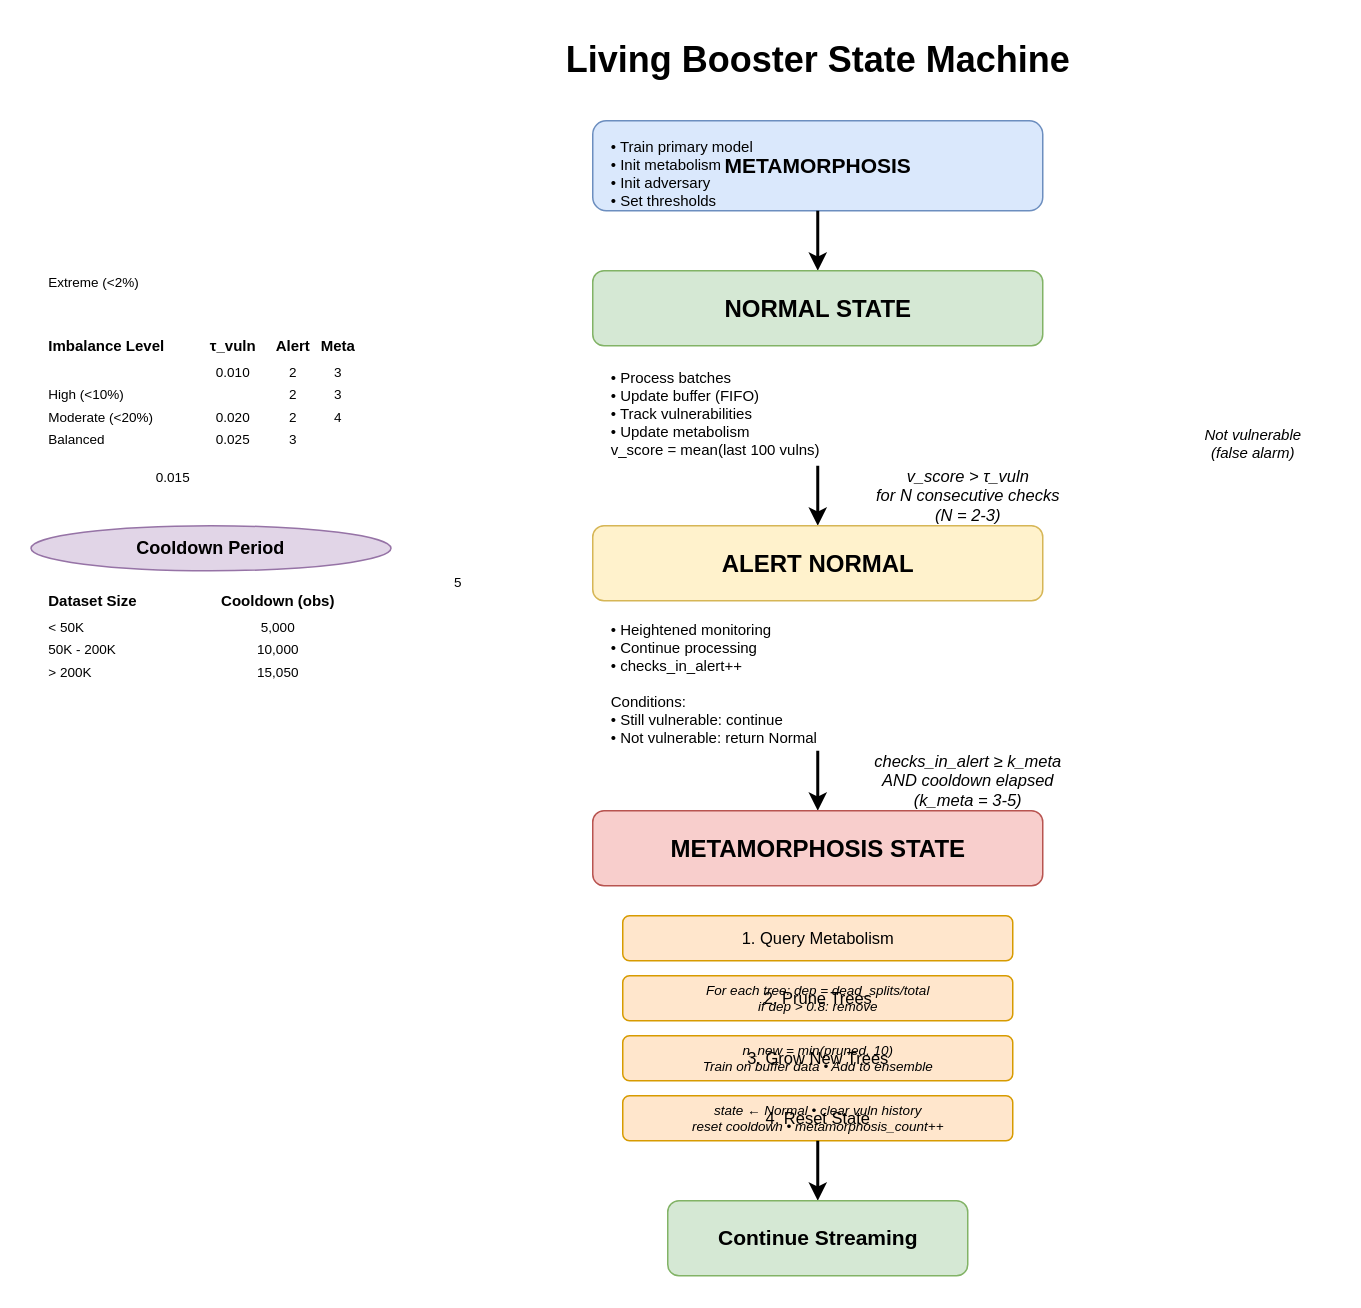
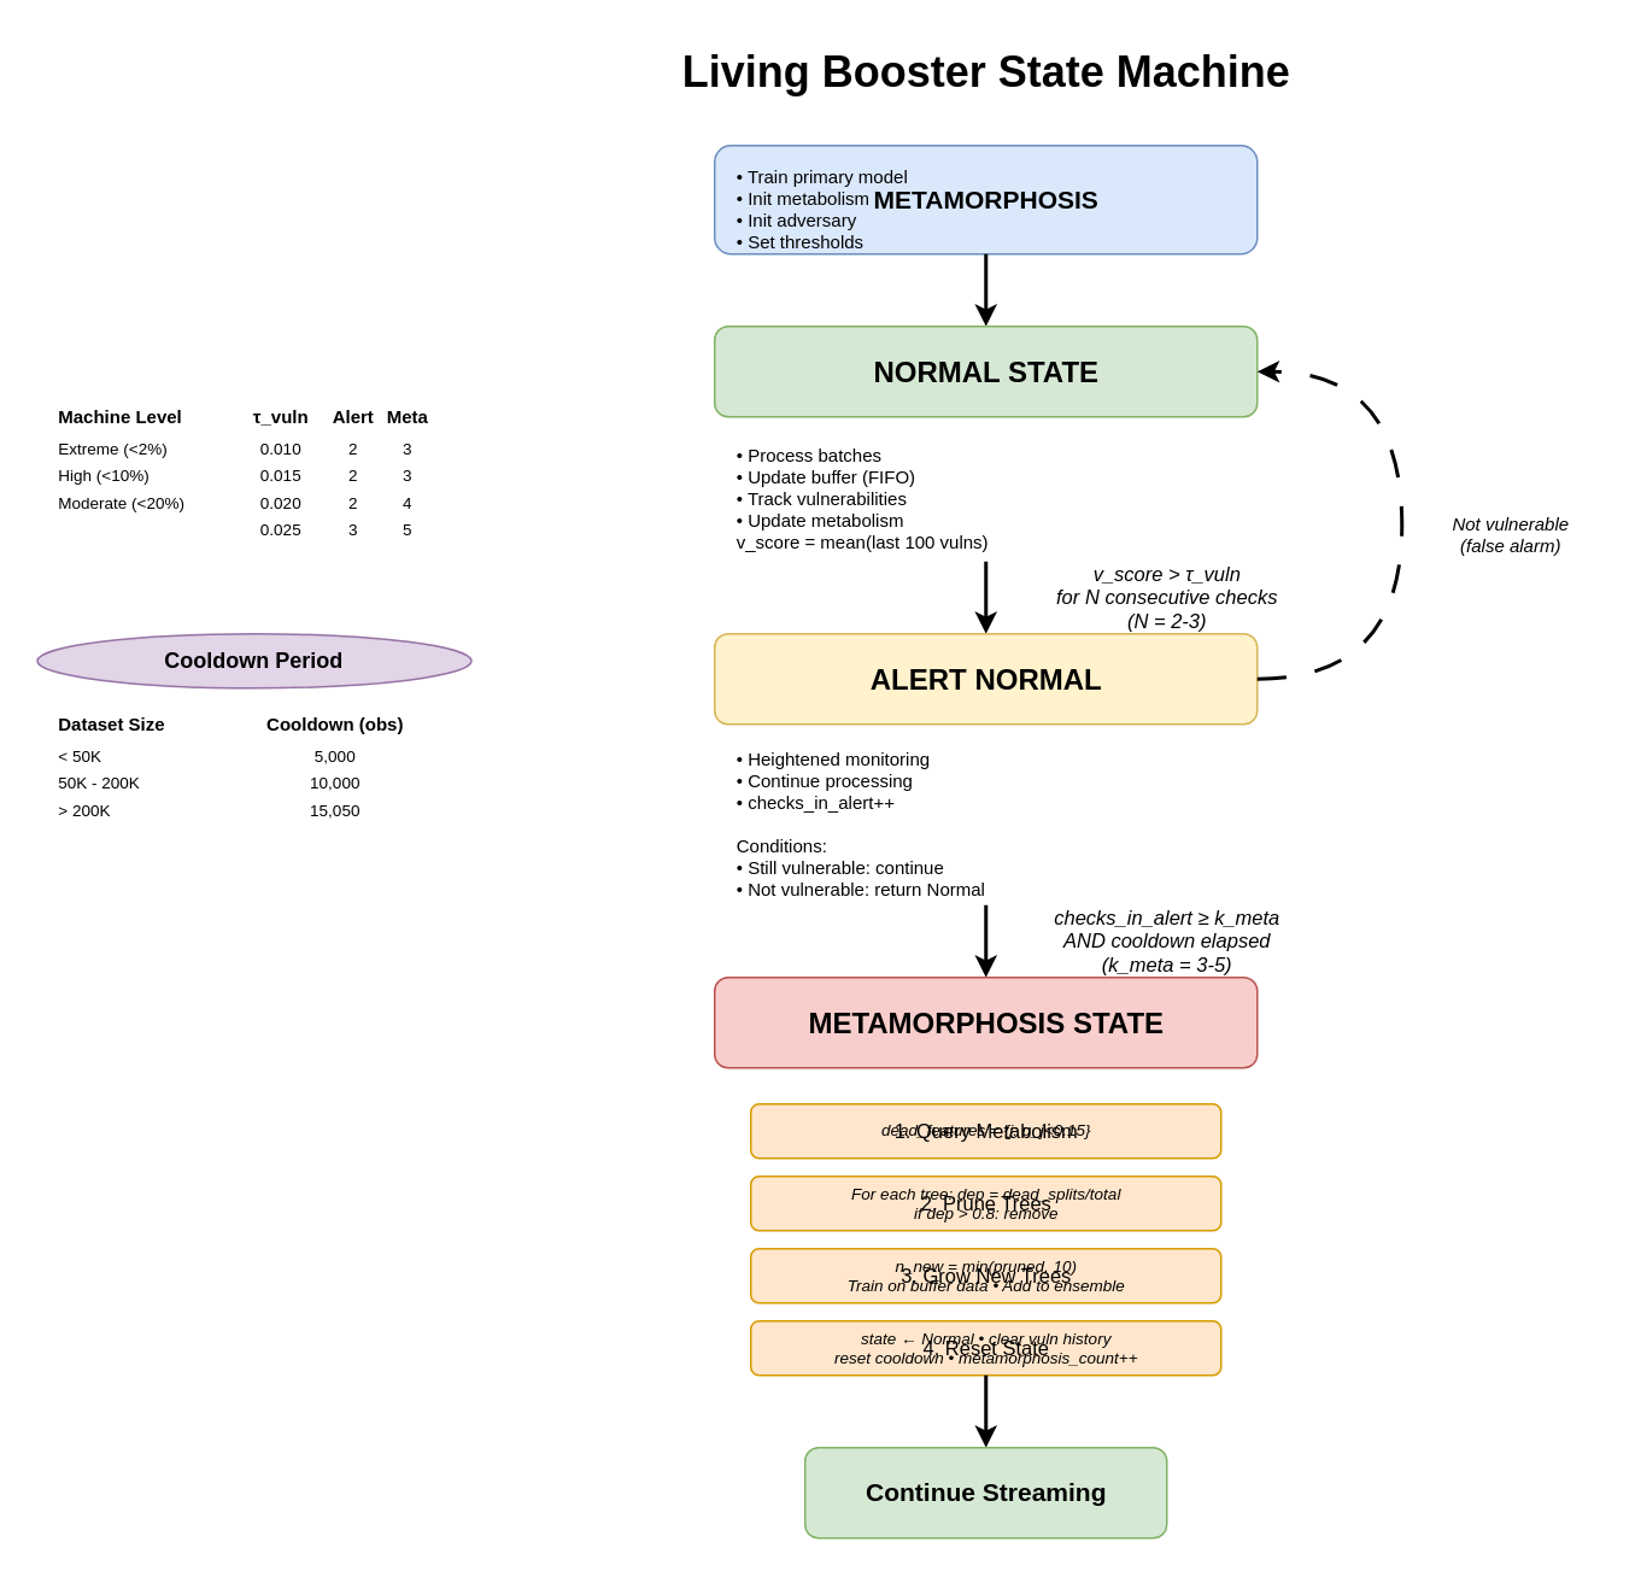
- <mxCell id="31" value="Extreme (&lt;2%)" style="text;html=1;strokeColor=none;fillColor=none;align=left;verticalAlign=middle;whiteSpace=wrap;rounded=0;fontSize=9;" vertex="1" parent="1"><mxGeometry x="30" y="180" width="100" height="15" as="geometry" /></mxCell>
+ <mxCell id="31" value="Extreme (&lt;2%)" style="text;html=1;strokeColor=none;fillColor=none;align=left;verticalAlign=middle;whiteSpace=wrap;rounded=0;fontSize=9;" vertex="1" parent="1"><mxGeometry x="30" y="240" width="100" height="15" as="geometry" /></mxCell>
- <mxCell id="27" value="Imbalance Level" style="text;html=1;strokeColor=none;fillColor=none;align=left;verticalAlign=middle;whiteSpace=wrap;rounded=0;fontSize=10;fontStyle=1" vertex="1" parent="1"><mxGeometry x="30" y="220" width="100" height="20" as="geometry" /></mxCell>
+ <mxCell id="27" value="Machine Level" style="text;html=1;strokeColor=none;fillColor=none;align=left;verticalAlign=middle;whiteSpace=wrap;rounded=0;fontSize=10;fontStyle=1" vertex="1" parent="1"><mxGeometry x="30" y="220" width="100" height="20" as="geometry" /></mxCell>
- <mxCell id="43" value="Balanced" style="text;html=1;strokeColor=none;fillColor=none;align=left;verticalAlign=middle;whiteSpace=wrap;rounded=0;fontSize=9;" vertex="1" parent="1"><mxGeometry x="30" y="285" width="100" height="15" as="geometry" /></mxCell>
- <mxCell id="36" value="0.015" style="text;html=1;strokeColor=none;fillColor=none;align=center;verticalAlign=middle;whiteSpace=wrap;rounded=0;fontSize=9;" vertex="1" parent="1"><mxGeometry x="90" y="310" width="50" height="15" as="geometry" /></mxCell>
+ <mxCell id="36" value="0.015" style="text;html=1;strokeColor=none;fillColor=none;align=center;verticalAlign=middle;whiteSpace=wrap;rounded=0;fontSize=9;" vertex="1" parent="1"><mxGeometry x="130" y="255" width="50" height="15" as="geometry" /></mxCell>
+ <mxCell id="25" value="" style="endArrow=classic;html=1;fontSize=12;strokeWidth=2;exitX=1;exitY=0.5;exitDx=0;exitDy=0;entryX=1;entryY=0.5;entryDx=0;entryDy=0;curved=1;dashed=1;dashPattern=8 8;" edge="1" parent="1" source="10" target="6"><mxGeometry width="50" height="50" relative="1" as="geometry"><mxPoint x="744.5" y="500" as="sourcePoint" /><mxPoint x="794.5" y="450" as="targetPoint" /><Array as="points"><mxPoint x="774.5" y="375" /><mxPoint x="774.5" y="205" /></Array></mxGeometry></mxCell>
- <mxCell id="46" value="5" style="text;html=1;strokeColor=none;fillColor=none;align=center;verticalAlign=middle;whiteSpace=wrap;rounded=0;fontSize=9;" vertex="1" parent="1"><mxGeometry x="290" y="380" width="30" height="15" as="geometry" /></mxCell>
+ <mxCell id="46" value="5" style="text;html=1;strokeColor=none;fillColor=none;align=center;verticalAlign=middle;whiteSpace=wrap;rounded=0;fontSize=9;" vertex="1" parent="1"><mxGeometry x="210" y="285" width="30" height="15" as="geometry" /></mxCell>
+ <mxCell id="16" value="dead_features = {j: u_j&lt;0.15}" style="text;html=1;strokeColor=none;fillColor=none;align=center;verticalAlign=middle;whiteSpace=wrap;rounded=0;fontSize=9;fontStyle=2" vertex="1" parent="1"><mxGeometry x="424.5" y="615" width="240" height="20" as="geometry" /></mxCell>
